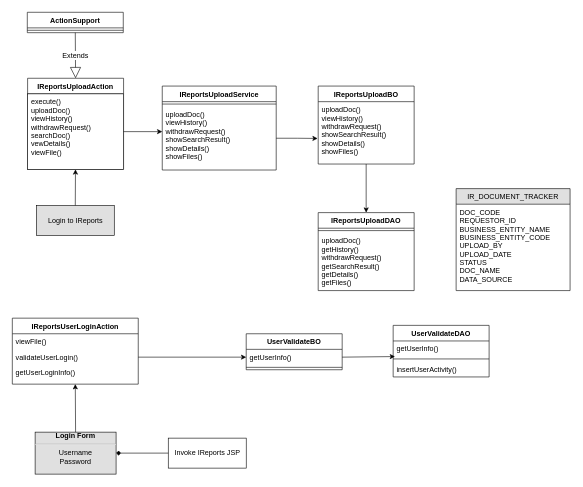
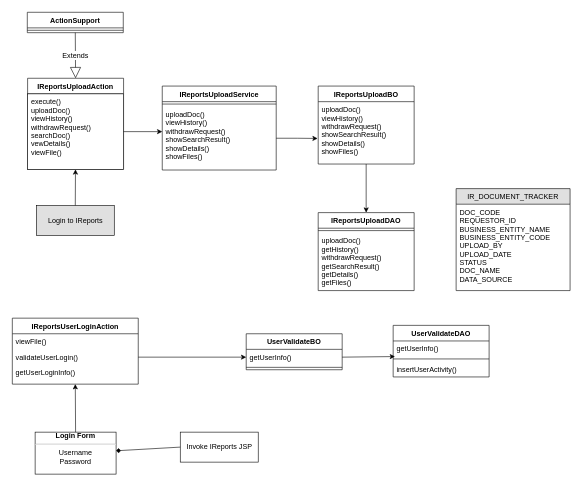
- <mxCell id="8" value="&lt;div style=&quot;font-size: 12px;&quot; align=&quot;center&quot;&gt;&lt;b style=&quot;font-size: 12px;&quot;&gt;Login Form&lt;/b&gt;&lt;br style=&quot;font-size: 12px;&quot;&gt;&lt;/div&gt;&lt;hr style=&quot;font-size: 12px;&quot;&gt;&lt;div style=&quot;font-size: 12px;&quot;&gt;Username&lt;/div&gt;&lt;div style=&quot;font-size: 12px;&quot;&gt;Password&lt;br style=&quot;font-size: 12px;&quot;&gt;&lt;/div&gt;" style="align=center;overflow=fill;html=1;fontSize=12;fillColor=#e0e0e0;" parent="1" vertex="1"><mxGeometry x="58" y="720" width="135" height="70" as="geometry" /></mxCell>
+ <mxCell id="8" value="&lt;div style=&quot;font-size: 12px;&quot; align=&quot;center&quot;&gt;&lt;b style=&quot;font-size: 12px;&quot;&gt;Login Form&lt;/b&gt;&lt;br style=&quot;font-size: 12px;&quot;&gt;&lt;/div&gt;&lt;hr style=&quot;font-size: 12px;&quot;&gt;&lt;div style=&quot;font-size: 12px;&quot;&gt;Username&lt;/div&gt;&lt;div style=&quot;font-size: 12px;&quot;&gt;Password&lt;br style=&quot;font-size: 12px;&quot;&gt;&lt;/div&gt;" style="align=center;overflow=fill;html=1;fontSize=12;" parent="1" vertex="1"><mxGeometry x="58" y="720" width="135" height="70" as="geometry" /></mxCell>
- <mxCell id="6" value="Invoke IReports JSP" style="html=1;fontSize=12;" parent="1" vertex="1"><mxGeometry x="280" y="730" width="130" height="50" as="geometry" /></mxCell>
+ <mxCell id="6" value="Invoke IReports JSP" style="html=1;fontSize=12;" parent="1" vertex="1"><mxGeometry x="300" y="720" width="130" height="50" as="geometry" /></mxCell>
